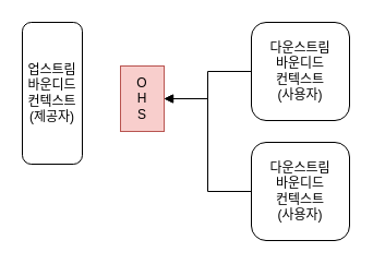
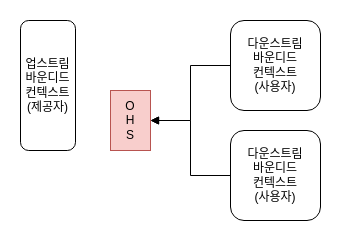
- <mxCell id="7" value="O&lt;div&gt;H&lt;/div&gt;&lt;div&gt;S&lt;/div&gt;" style="rounded=0;whiteSpace=wrap;html=1;fillColor=#f8cecc;strokeColor=#b85450;" parent="1" vertex="1"><mxGeometry x="110" y="60" width="40" height="60" as="geometry" /></mxCell>
+ <mxCell id="7" value="O&lt;div&gt;H&lt;/div&gt;&lt;div&gt;S&lt;/div&gt;" style="rounded=0;whiteSpace=wrap;html=1;fillColor=#f8cecc;strokeColor=#b85450;" parent="1" vertex="1"><mxGeometry x="110" y="90" width="40" height="60" as="geometry" /></mxCell>
